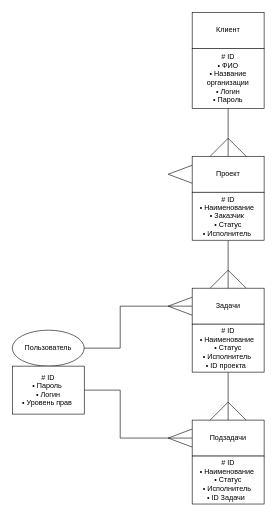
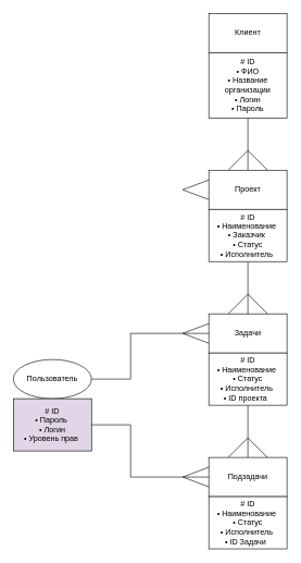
- <mxCell id="20" value="# ID&lt;br style=&quot;border-color: var(--border-color);&quot;&gt;• Пароль&amp;nbsp;&lt;br style=&quot;border-color: var(--border-color);&quot;&gt;• Логин&lt;br style=&quot;border-color: var(--border-color);&quot;&gt;• Уровень прав&amp;nbsp;" style="rounded=0;whiteSpace=wrap;html=1;" vertex="1" parent="1"><mxGeometry x="20" y="610" width="120" height="80" as="geometry" /></mxCell>
+ <mxCell id="20" value="# ID&lt;br style=&quot;border-color: var(--border-color);&quot;&gt;• Пароль&amp;nbsp;&lt;br style=&quot;border-color: var(--border-color);&quot;&gt;• Логин&lt;br style=&quot;border-color: var(--border-color);&quot;&gt;• Уровень прав&amp;nbsp;" style="rounded=0;whiteSpace=wrap;html=1;fillColor=#e1d5e7;" vertex="1" parent="1"><mxGeometry x="20" y="610" width="120" height="80" as="geometry" /></mxCell>
